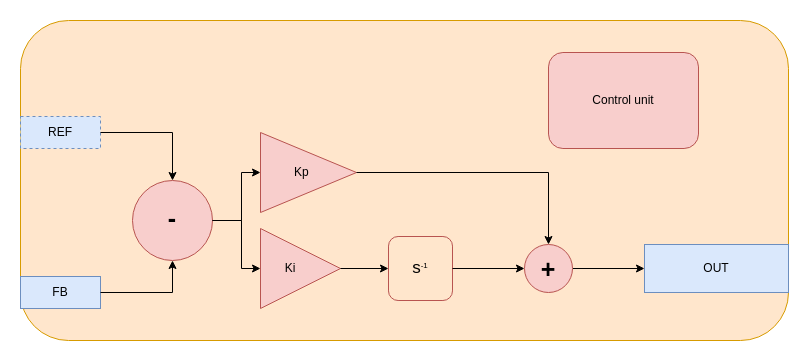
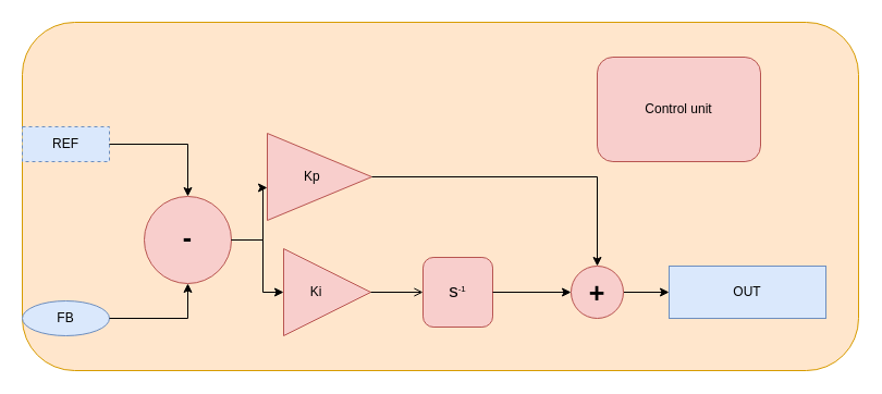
- <mxCell id="11" value="Kp&amp;nbsp;&amp;nbsp;&amp;nbsp;&amp;nbsp; " style="triangle;whiteSpace=wrap;html=1;strokeColor=#b85450;fillColor=#f8cecc;" parent="2" vertex="1"><mxGeometry x="240" y="112" width="96" height="80" as="geometry" /></mxCell>
+ <mxCell id="11" value="Kp&amp;nbsp;&amp;nbsp;&amp;nbsp;&amp;nbsp; " style="triangle;whiteSpace=wrap;html=1;strokeColor=#b85450;fillColor=#f8cecc;" parent="2" vertex="1"><mxGeometry x="225" y="102" width="96" height="80" as="geometry" /></mxCell>
- <mxCell id="16" style="edgeStyle=orthogonalEdgeStyle;rounded=0;orthogonalLoop=1;jettySize=auto;html=1;exitX=1;exitY=0.5;exitDx=0;exitDy=0;entryX=0;entryY=0.5;entryDx=0;entryDy=0;startArrow=none;startFill=0;endArrow=classic;endFill=1;" parent="2" source="14" target="15" edge="1"><mxGeometry relative="1" as="geometry" /></mxCell>
+ <mxCell id="16" style="edgeStyle=orthogonalEdgeStyle;rounded=0;orthogonalLoop=1;jettySize=auto;html=1;exitX=1;exitY=0.5;exitDx=0;exitDy=0;entryX=0;entryY=0.5;entryDx=0;entryDy=0;startArrow=none;startFill=0;endArrow=open;endFill=1;" parent="2" source="14" target="15" edge="1"><mxGeometry relative="1" as="geometry" /></mxCell>
- <mxCell id="15" value="&lt;font style=&quot;font-size: 13px&quot;&gt;&lt;font style=&quot;font-size: 17px&quot;&gt;s&lt;/font&gt;&lt;sup style=&quot;font-size: 8px&quot;&gt;-1&lt;/sup&gt;&lt;/font&gt;" style="rounded=1;whiteSpace=wrap;html=1;strokeColor=#b85450;verticalAlign=middle;horizontal=1;labelPosition=center;verticalLabelPosition=middle;align=center;fillColor=#ffe6cc;" parent="2" vertex="1"><mxGeometry x="368" y="216" width="64" height="64" as="geometry" /></mxCell>
+ <mxCell id="15" value="&lt;font style=&quot;font-size: 13px&quot;&gt;&lt;font style=&quot;font-size: 17px&quot;&gt;s&lt;/font&gt;&lt;sup style=&quot;font-size: 8px&quot;&gt;-1&lt;/sup&gt;&lt;/font&gt;" style="rounded=1;whiteSpace=wrap;html=1;strokeColor=#b85450;verticalAlign=middle;horizontal=1;labelPosition=center;verticalLabelPosition=middle;align=center;fillColor=#f8cecc;" parent="2" vertex="1"><mxGeometry x="368" y="216" width="64" height="64" as="geometry" /></mxCell>
- <mxCell id="7" value="OUT" style="rounded=0;whiteSpace=wrap;html=1;fillColor=#dae8fc;strokeColor=#6c8ebf;" parent="2" vertex="1"><mxGeometry x="624" y="224" width="144" height="48" as="geometry" /></mxCell>
+ <mxCell id="7" value="OUT" style="rounded=0;whiteSpace=wrap;html=1;fillColor=#dae8fc;strokeColor=#6c8ebf;" parent="2" vertex="1"><mxGeometry x="594" y="224" width="144" height="48" as="geometry" /></mxCell>
- <mxCell id="6" value="FB" style="rounded=0;whiteSpace=wrap;html=1;fillColor=#dae8fc;strokeColor=#6c8ebf;" parent="2" vertex="1"><mxGeometry y="256" width="80" height="32" as="geometry" /></mxCell>
+ <mxCell id="6" value="FB" style="ellipse;whiteSpace=wrap;html=1;fillColor=#dae8fc;strokeColor=#6c8ebf;" parent="2" vertex="1"><mxGeometry y="256" width="80" height="32" as="geometry" /></mxCell>
